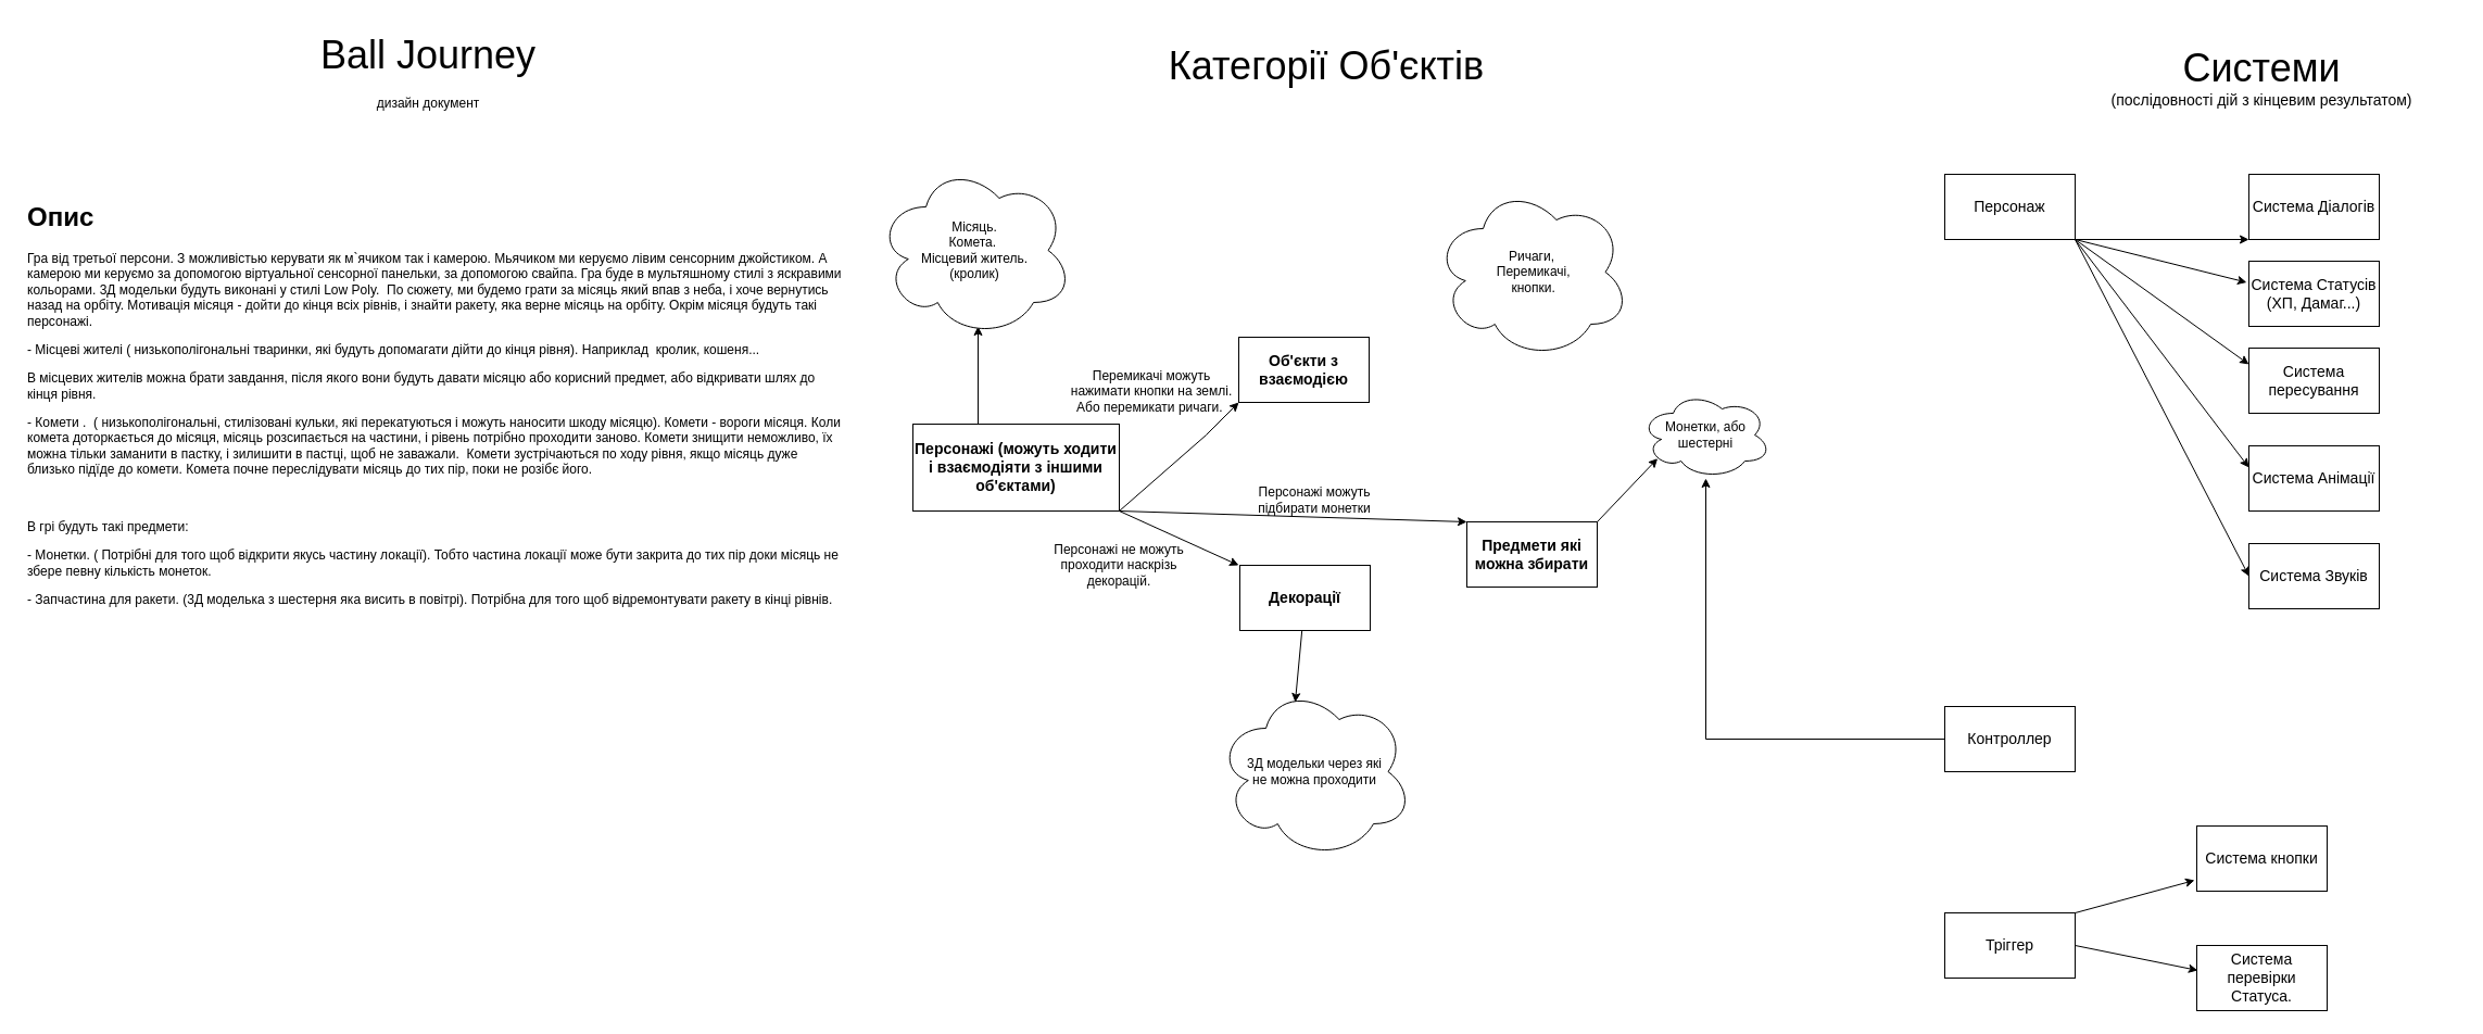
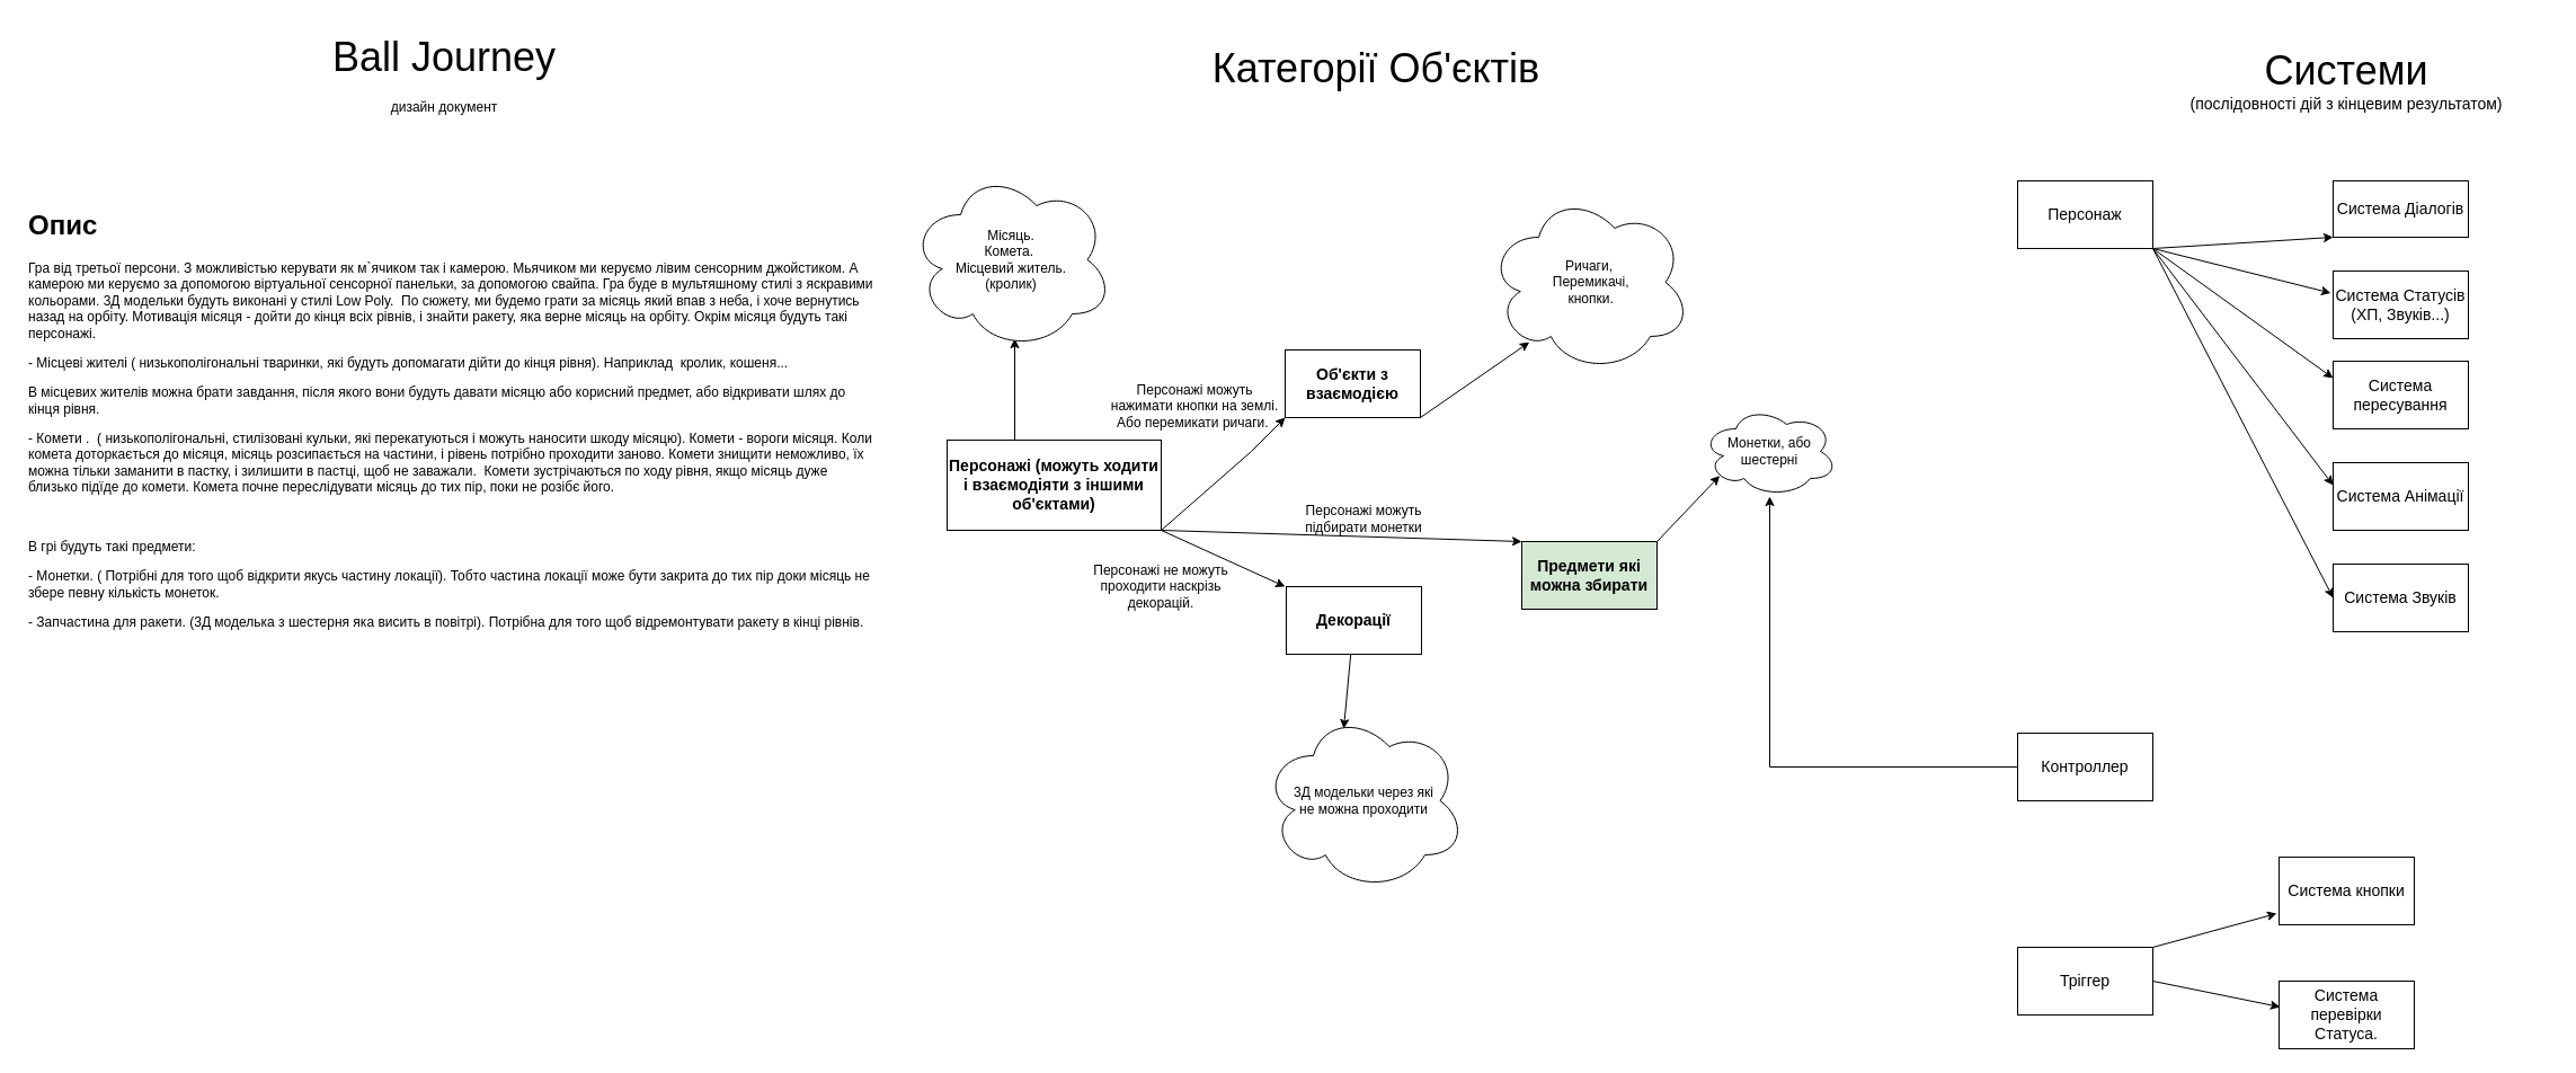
- <mxCell id="30" value="Система Діалогів" style="rounded=0;whiteSpace=wrap;html=1;fontSize=14;" vertex="1" parent="1"><mxGeometry x="2070" y="160" width="120" height="60" as="geometry" /></mxCell>
+ <mxCell id="30" value="Система Діалогів" style="rounded=0;whiteSpace=wrap;html=1;fontSize=14;" vertex="1" parent="1"><mxGeometry x="2070" y="160" width="120" height="50" as="geometry" /></mxCell>
- <mxCell id="29" value="Система Статусів&lt;br&gt;(ХП, Дамаг...)" style="rounded=0;whiteSpace=wrap;html=1;fontSize=14;" vertex="1" parent="1"><mxGeometry x="2070" y="240" width="120" height="60" as="geometry" /></mxCell>
+ <mxCell id="29" value="Система Статусів&lt;br&gt;(ХП, Звуків...)" style="rounded=0;whiteSpace=wrap;html=1;fontSize=14;" vertex="1" parent="1"><mxGeometry x="2070" y="240" width="120" height="60" as="geometry" /></mxCell>
+ <mxCell id="17" value="" style="endArrow=classic;html=1;rounded=0;fontSize=12;exitX=1;exitY=1;exitDx=0;exitDy=0;entryX=0.204;entryY=0.832;entryDx=0;entryDy=0;entryPerimeter=0;" edge="1" parent="1" source="10" target="16"><mxGeometry width="50" height="50" relative="1" as="geometry"><mxPoint x="1280" y="410" as="sourcePoint" /><mxPoint x="1330" y="360" as="targetPoint" /></mxGeometry></mxCell>
- <mxCell id="15" value="Перемикачі можуть нажимати кнопки на землі.&lt;br&gt;Або перемикати ричаги.&amp;nbsp;" style="text;html=1;strokeColor=none;fillColor=none;align=center;verticalAlign=middle;whiteSpace=wrap;rounded=0;fontSize=12;" vertex="1" parent="1"><mxGeometry x="980" y="320" width="160" height="80" as="geometry" /></mxCell>
+ <mxCell id="15" value="Персонажі можуть нажимати кнопки на землі.&lt;br&gt;Або перемикати ричаги.&amp;nbsp;" style="text;html=1;strokeColor=none;fillColor=none;align=center;verticalAlign=middle;whiteSpace=wrap;rounded=0;fontSize=12;" vertex="1" parent="1"><mxGeometry x="980" y="320" width="160" height="80" as="geometry" /></mxCell>
- <mxCell id="7" value="&lt;b&gt;&lt;font style=&quot;font-size: 14px;&quot;&gt;Предмети які можна збирати&lt;/font&gt;&lt;/b&gt;" style="rounded=0;whiteSpace=wrap;html=1;fontSize=12;" vertex="1" parent="1"><mxGeometry x="1350" y="480" width="120" height="60" as="geometry" /></mxCell>
+ <mxCell id="7" value="&lt;b&gt;&lt;font style=&quot;font-size: 14px;&quot;&gt;Предмети які можна збирати&lt;/font&gt;&lt;/b&gt;" style="rounded=0;whiteSpace=wrap;html=1;fontSize=12;fillColor=#d5e8d4;" vertex="1" parent="1"><mxGeometry x="1350" y="480" width="120" height="60" as="geometry" /></mxCell>
